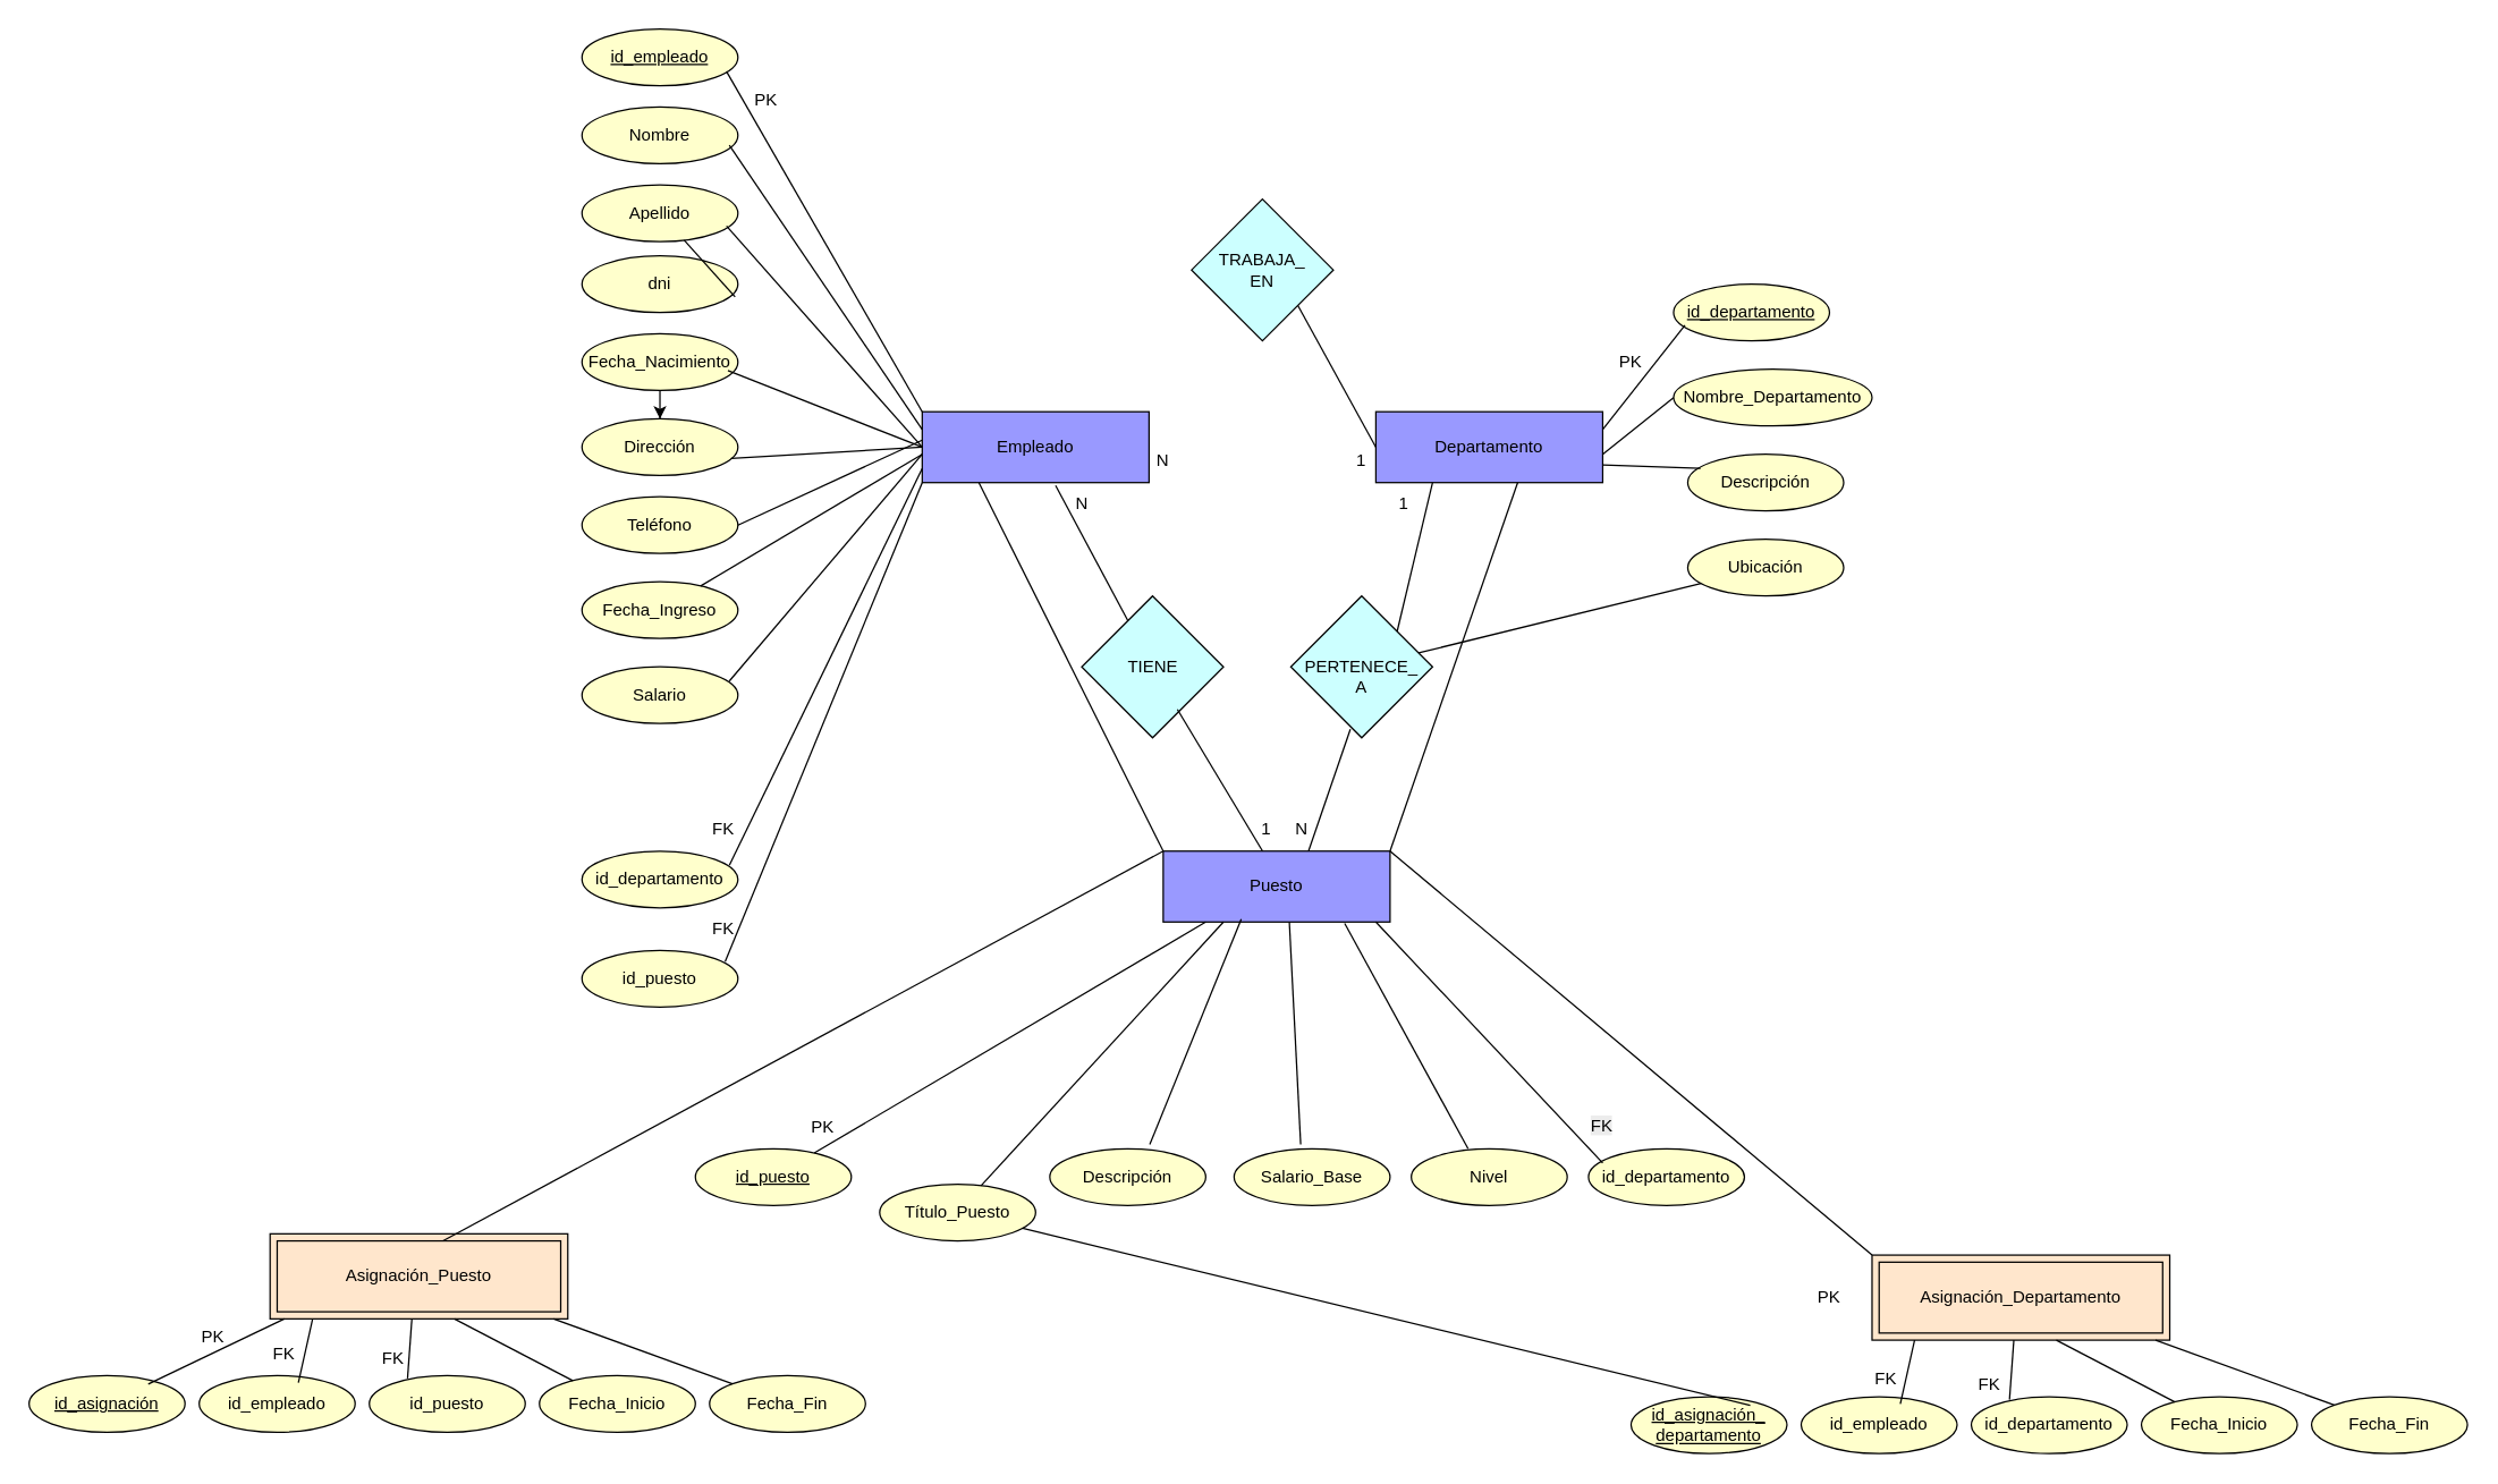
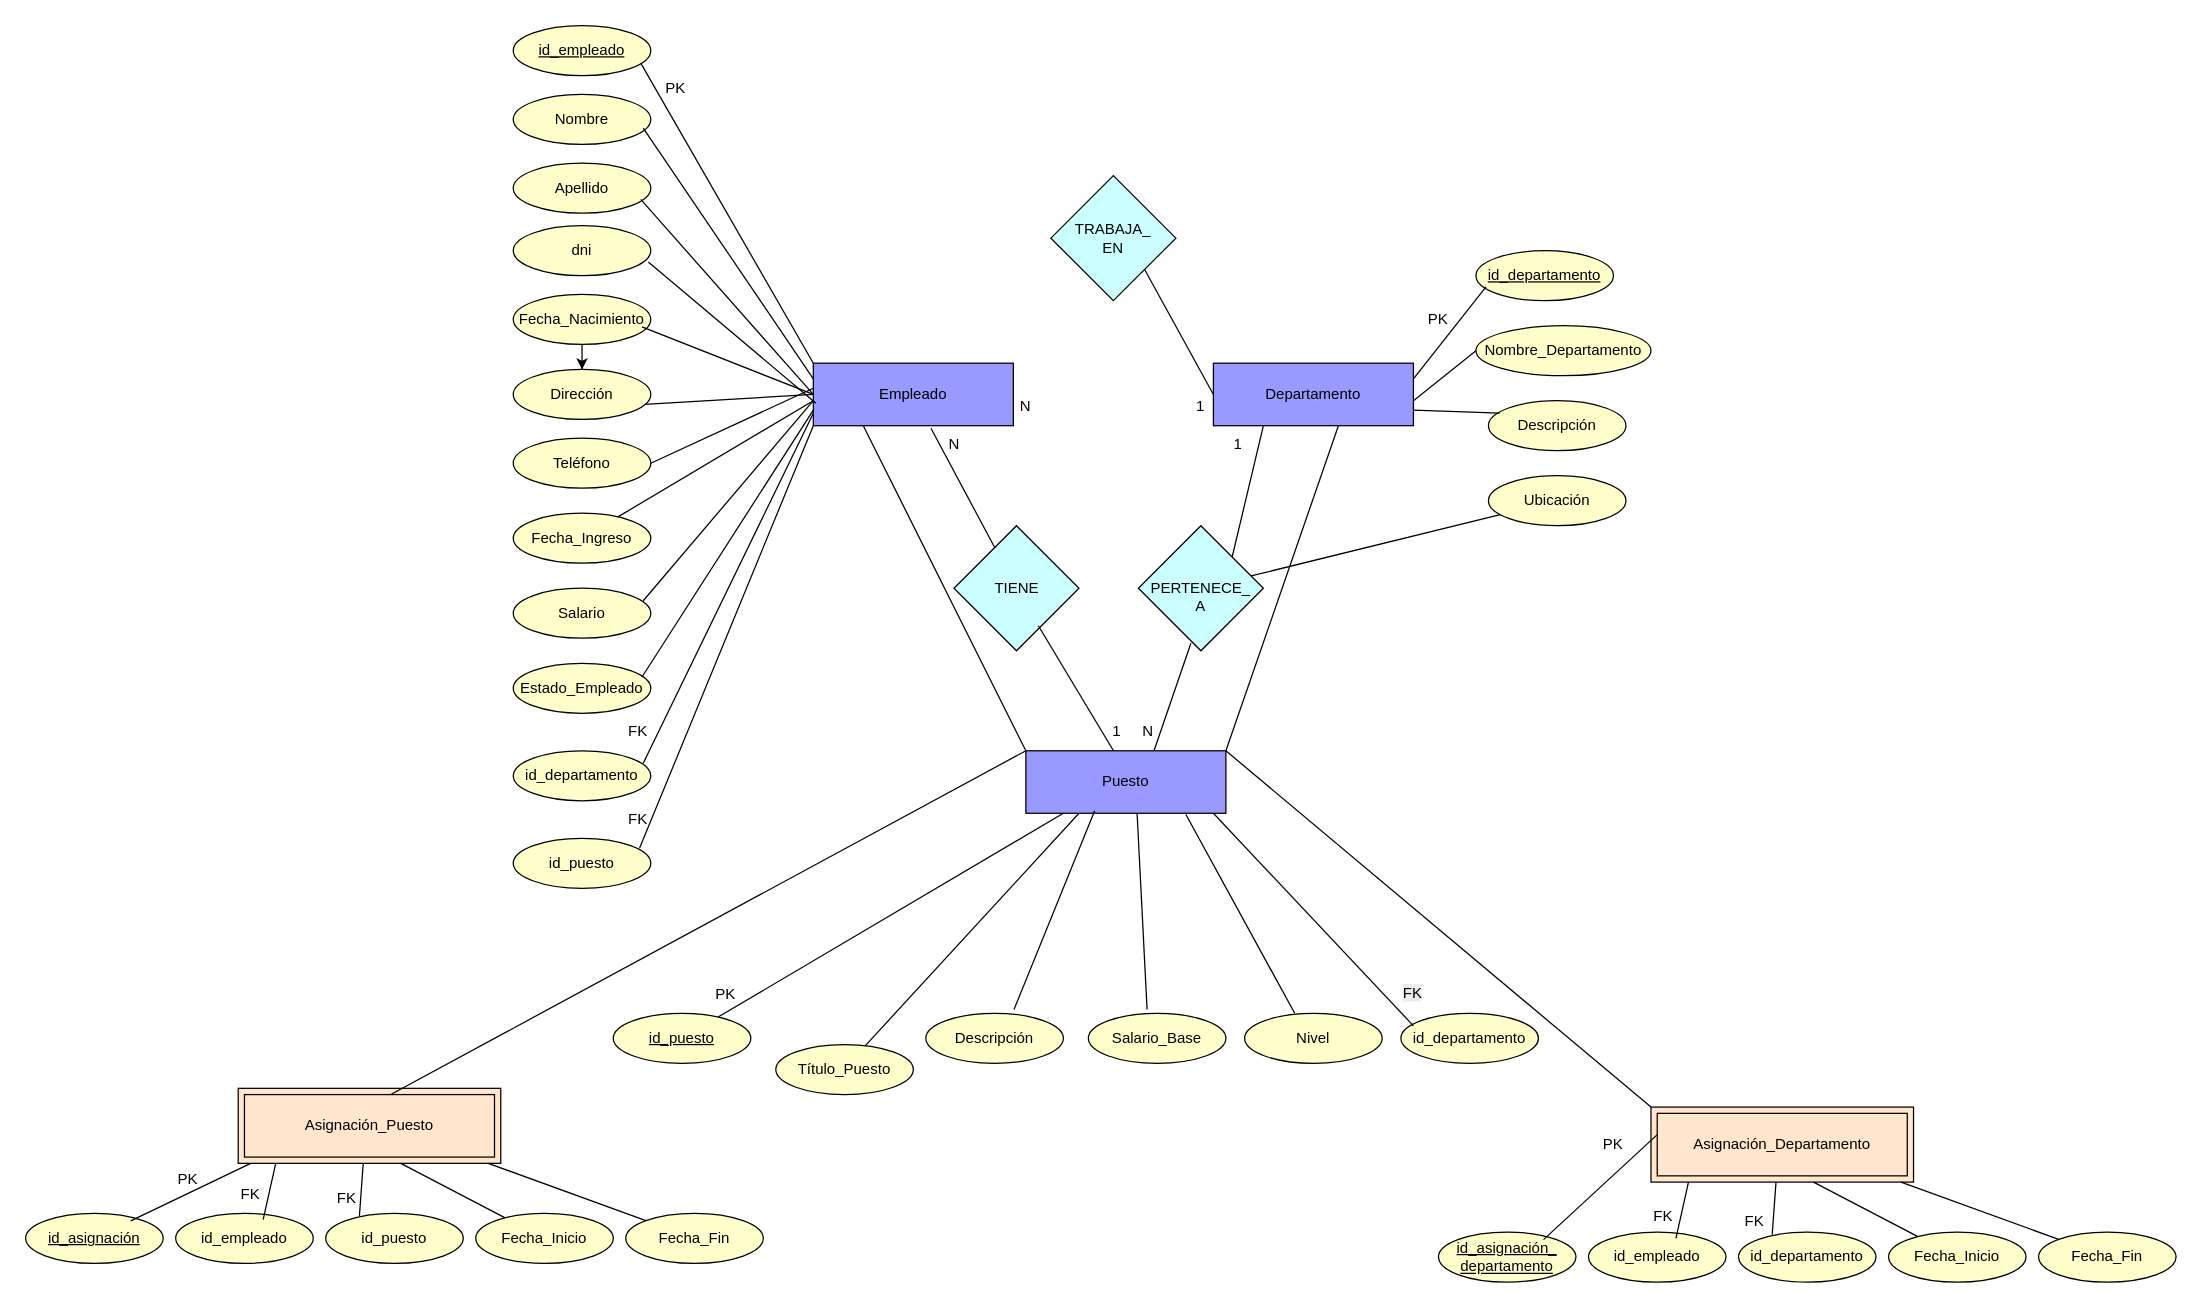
- <mxCell id="92" value="" style="endArrow=none;html=1;rounded=0;exitX=0.982;exitY=0.725;exitDx=0;exitDy=0;exitPerimeter=0;" edge="1" parent="1" source="91" target="7"><mxGeometry width="50" height="50" relative="1" as="geometry"><mxPoint x="513" y="241" as="sourcePoint" /><mxPoint x="650" y="260" as="targetPoint" /></mxGeometry></mxCell>
+ <mxCell id="92" value="" style="endArrow=none;html=1;rounded=0;exitX=0.982;exitY=0.725;exitDx=0;exitDy=0;exitPerimeter=0;entryX=0.013;entryY=0.64;entryDx=0;entryDy=0;entryPerimeter=0;" edge="1" parent="1" source="91" target="2"><mxGeometry width="50" height="50" relative="1" as="geometry"><mxPoint x="513" y="241" as="sourcePoint" /><mxPoint x="650" y="260" as="targetPoint" /></mxGeometry></mxCell>
+ <mxCell id="22" value="" style="endArrow=none;html=1;rounded=0;exitX=0.936;exitY=0.275;exitDx=0;exitDy=0;exitPerimeter=0;entryX=0;entryY=0.75;entryDx=0;entryDy=0;" parent="1" source="14" target="2" edge="1"><mxGeometry width="50" height="50" relative="1" as="geometry"><mxPoint x="580" y="480" as="sourcePoint" /><mxPoint x="718" y="725" as="targetPoint" /></mxGeometry></mxCell>
+ <mxCell id="14" value="Estado_Empleado" style="ellipse;whiteSpace=wrap;html=1;fillColor=#FFFFCC;" parent="1" vertex="1"><mxGeometry x="410" y="530" width="110" height="40" as="geometry" /></mxCell>
- <mxCell id="76" value="" style="endArrow=none;html=1;rounded=0;exitX=0.764;exitY=0.15;exitDx=0;exitDy=0;exitPerimeter=0;" parent="1" source="71" edge="1" target="38"><mxGeometry width="50" height="50" relative="1" as="geometry"><mxPoint x="1210" y="780" as="sourcePoint" /><mxPoint x="1300" y="740" as="targetPoint" /></mxGeometry></mxCell>
+ <mxCell id="76" value="" style="endArrow=none;html=1;rounded=0;exitX=0.764;exitY=0.15;exitDx=0;exitDy=0;exitPerimeter=0;entryX=0.024;entryY=0.367;entryDx=0;entryDy=0;entryPerimeter=0;" parent="1" source="71" edge="1" target="70"><mxGeometry width="50" height="50" relative="1" as="geometry"><mxPoint x="1210" y="780" as="sourcePoint" /><mxPoint x="1300" y="740" as="targetPoint" /></mxGeometry></mxCell>
